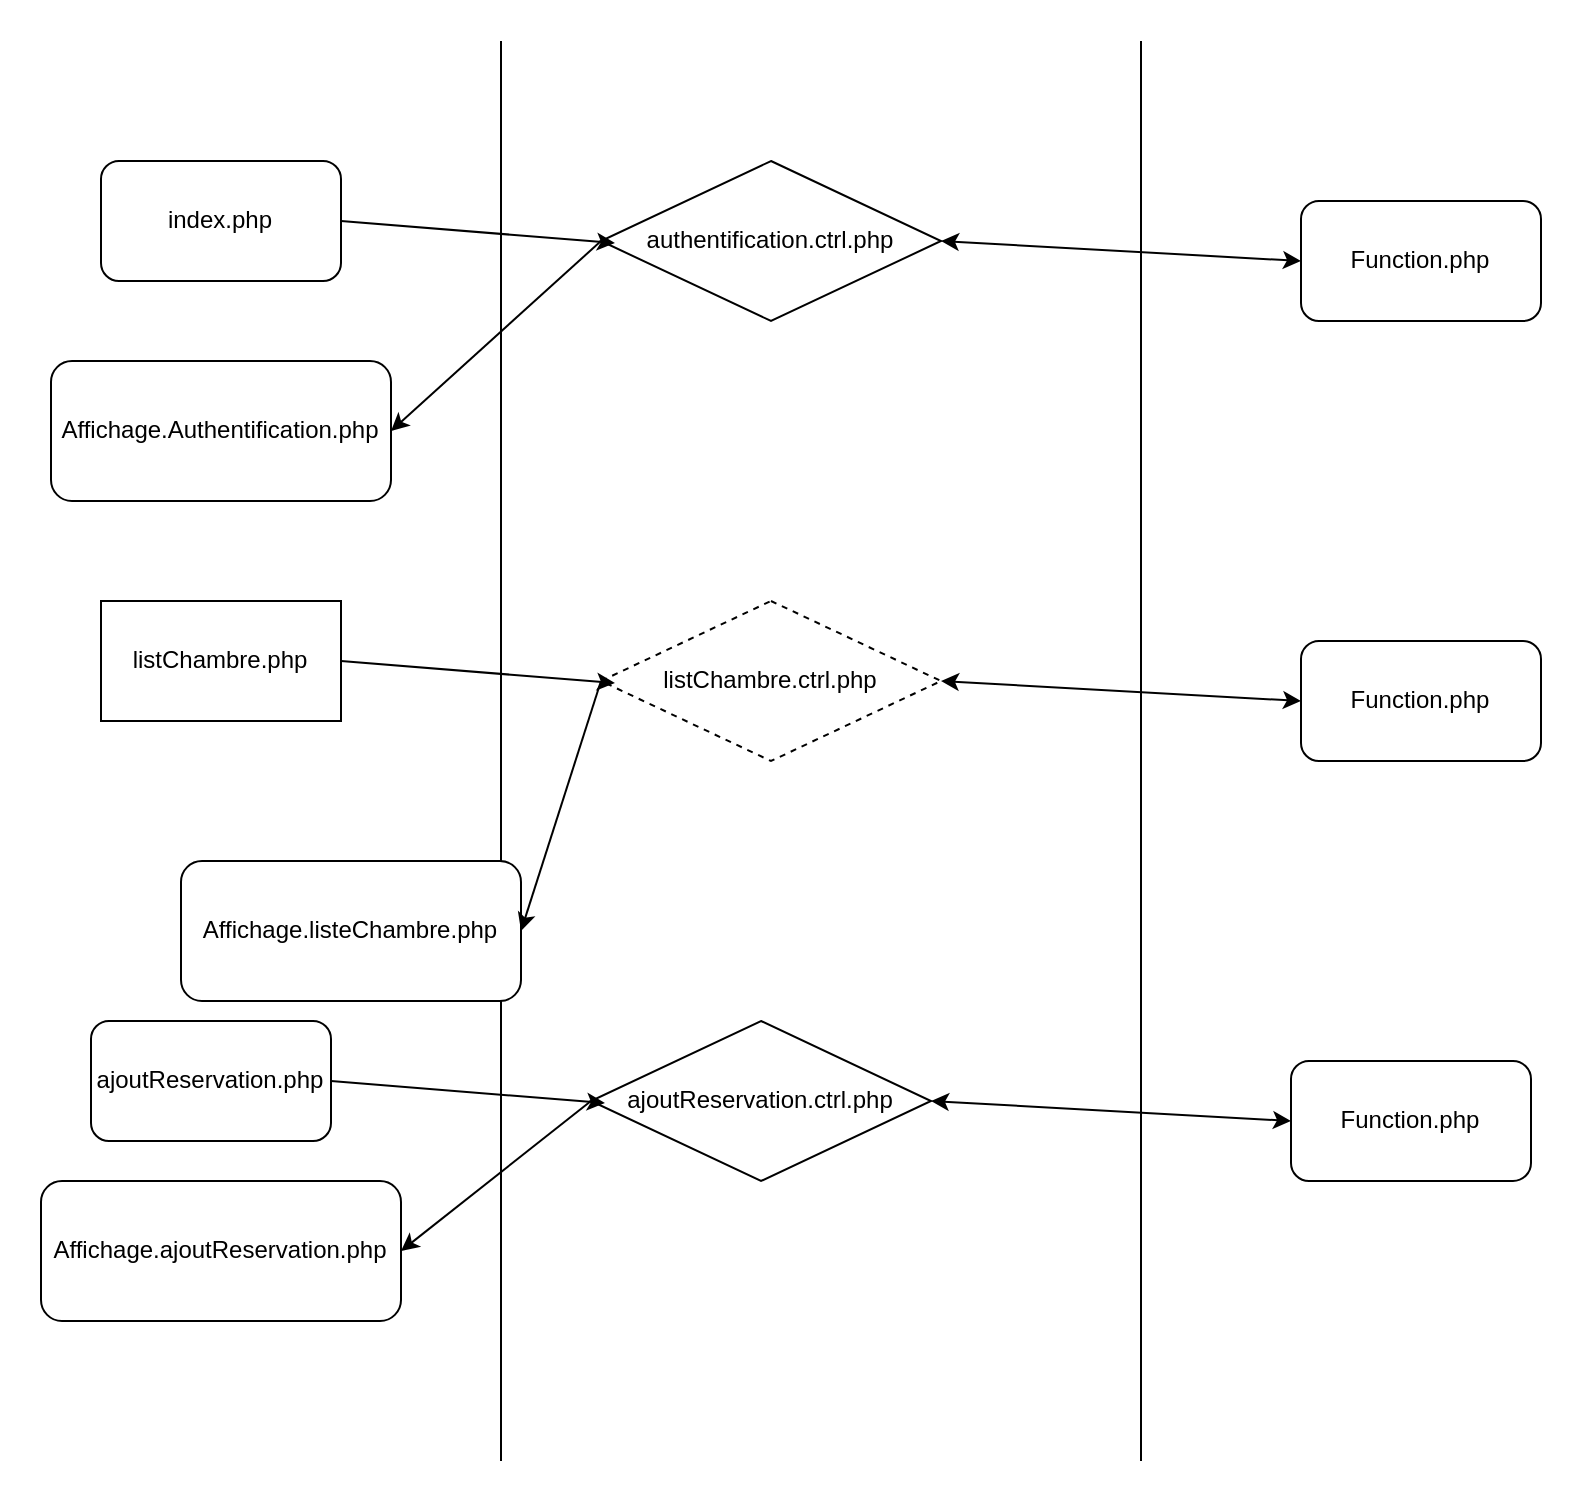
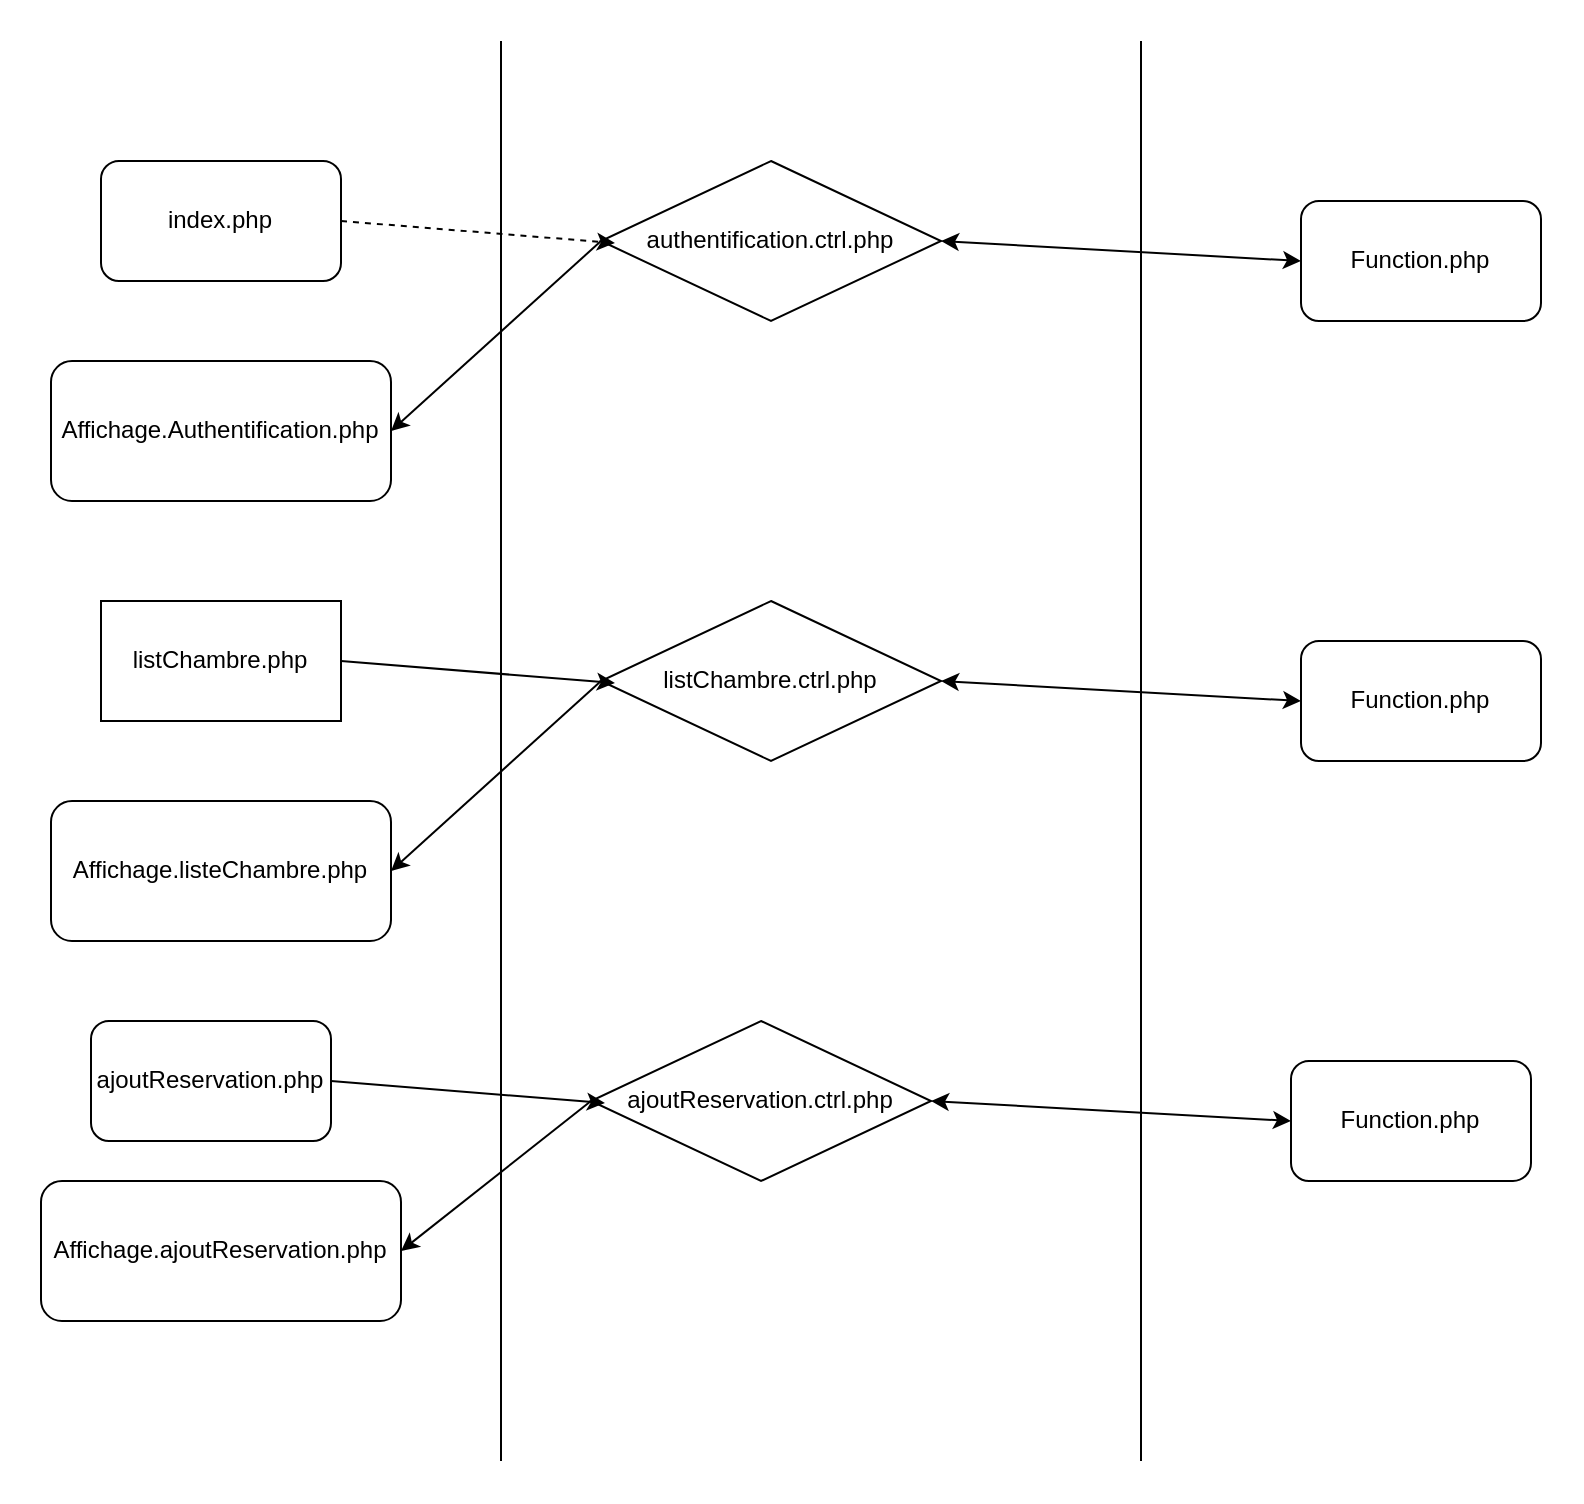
- <mxCell id="6" value="" style="endArrow=classic;html=1;rounded=0;exitX=1;exitY=0.5;exitDx=0;exitDy=0;entryX=0.041;entryY=0.513;entryDx=0;entryDy=0;entryPerimeter=0;" edge="1" parent="1" source="2" target="4"><mxGeometry width="50" height="50" relative="1" as="geometry"><mxPoint x="400" y="390" as="sourcePoint" /><mxPoint x="450" y="340" as="targetPoint" /></mxGeometry></mxCell>
+ <mxCell id="6" value="" style="endArrow=classic;html=1;rounded=0;exitX=1;exitY=0.5;exitDx=0;exitDy=0;entryX=0.041;entryY=0.513;entryDx=0;entryDy=0;entryPerimeter=0;dashed=1;" edge="1" parent="1" source="2" target="4"><mxGeometry width="50" height="50" relative="1" as="geometry"><mxPoint x="400" y="390" as="sourcePoint" /><mxPoint x="450" y="340" as="targetPoint" /></mxGeometry></mxCell>
- <mxCell id="12" value="listChambre.ctrl.php" style="rhombus;whiteSpace=wrap;html=1;dashed=1;" vertex="1" parent="1"><mxGeometry x="300" y="300" width="170" height="80" as="geometry" /></mxCell>
+ <mxCell id="12" value="listChambre.ctrl.php" style="rhombus;whiteSpace=wrap;html=1;" vertex="1" parent="1"><mxGeometry x="300" y="300" width="170" height="80" as="geometry" /></mxCell>
- <mxCell id="14" value="Affichage.listeChambre.php" style="rounded=1;whiteSpace=wrap;html=1;" vertex="1" parent="1"><mxGeometry x="90" y="430" width="170" height="70" as="geometry" /></mxCell>
+ <mxCell id="14" value="Affichage.listeChambre.php" style="rounded=1;whiteSpace=wrap;html=1;" vertex="1" parent="1"><mxGeometry x="25" y="400" width="170" height="70" as="geometry" /></mxCell>
